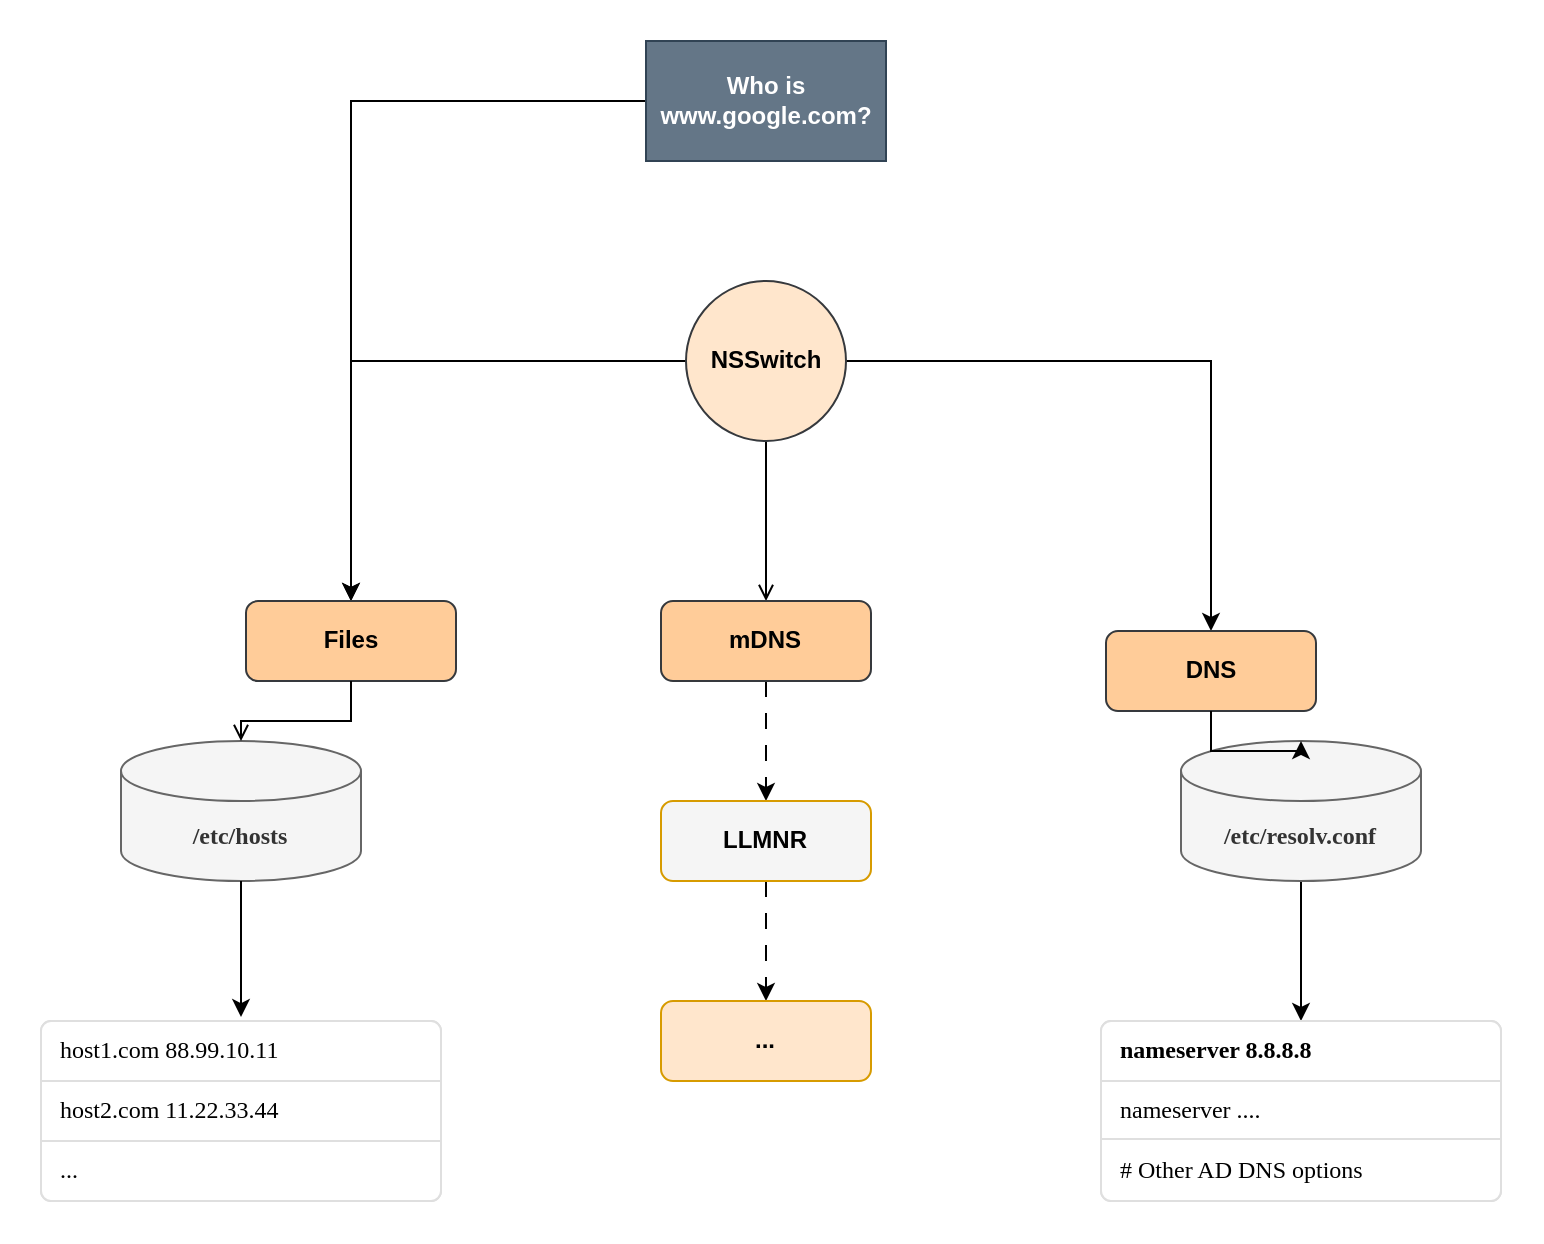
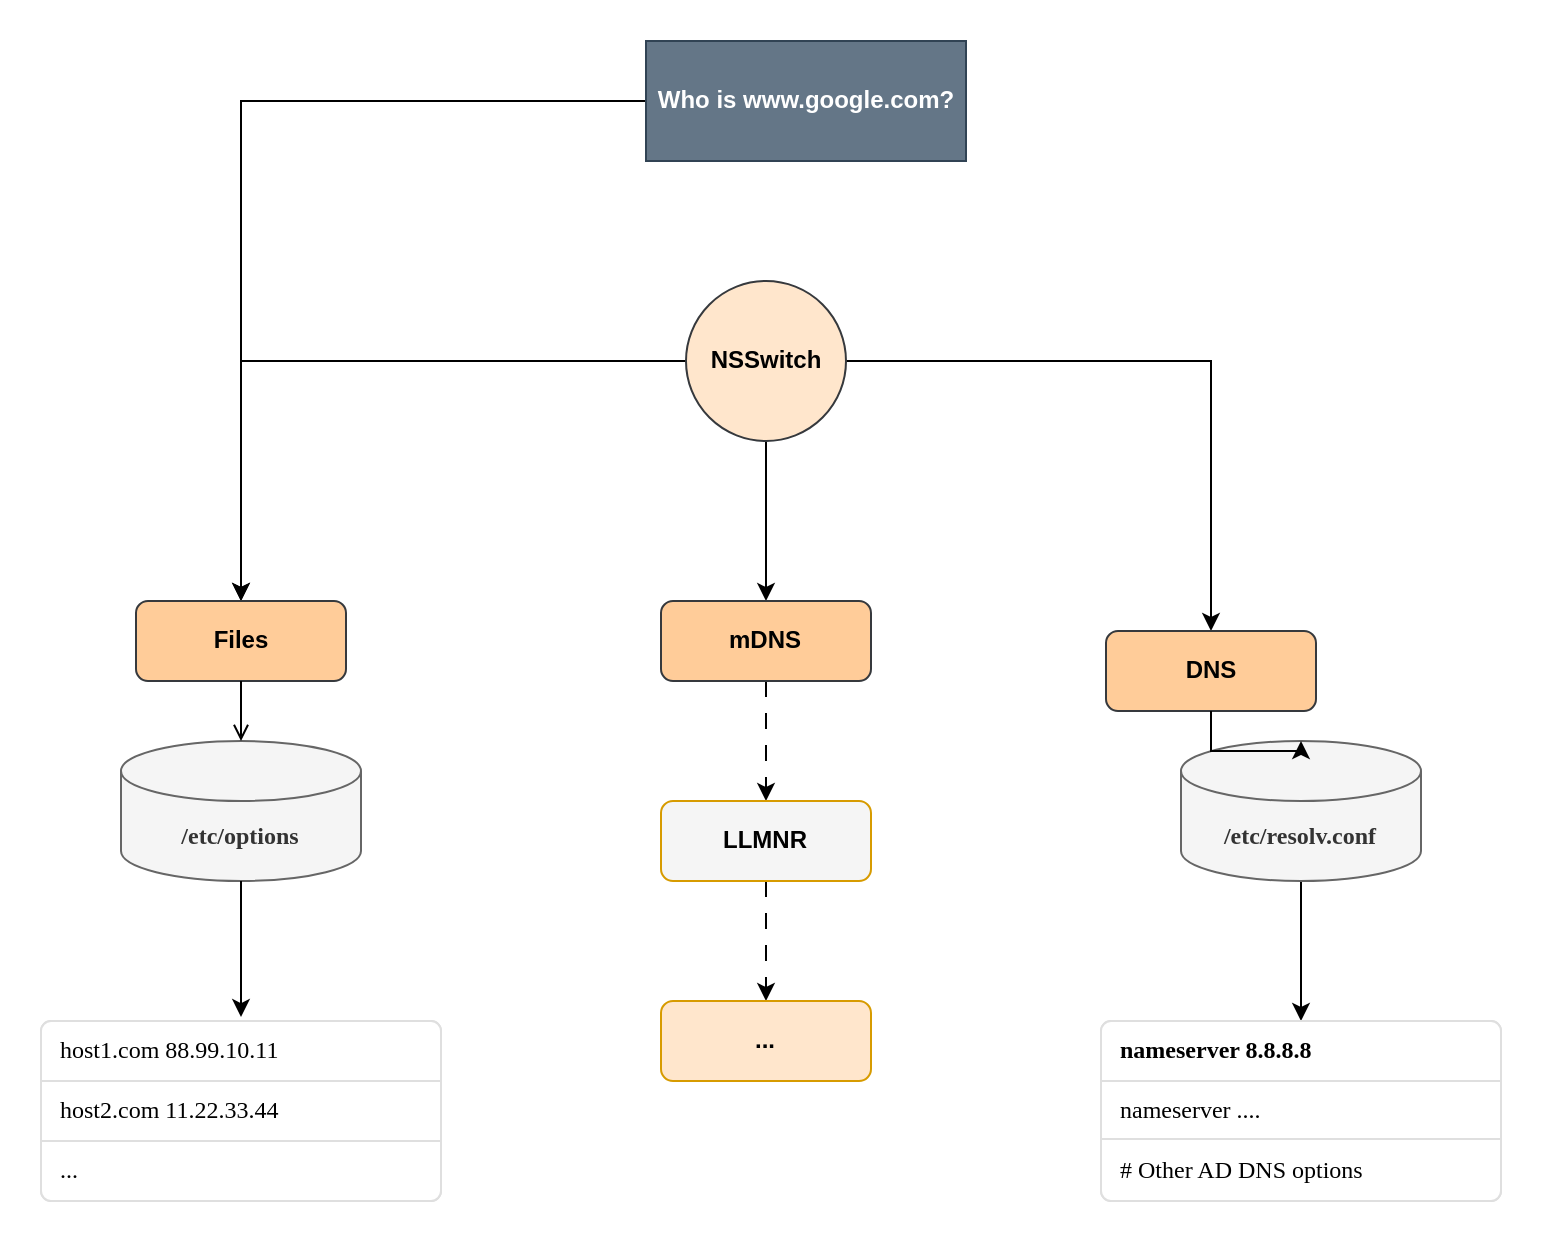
- <mxCell id="12" value="&lt;b&gt;&lt;font color=&quot;#ffffff&quot;&gt;Who is www.google.com?&lt;/font&gt;&lt;/b&gt;" style="rounded=0;whiteSpace=wrap;html=1;fillColor=#647687;strokeColor=#314354;fontColor=#ffffff;" vertex="1" parent="1"><mxGeometry x="322.5" y="20" width="120" height="60" as="geometry" /></mxCell>
+ <mxCell id="12" value="&lt;b&gt;&lt;font color=&quot;#ffffff&quot;&gt;Who is www.google.com?&lt;/font&gt;&lt;/b&gt;" style="rounded=0;whiteSpace=wrap;html=1;fillColor=#647687;strokeColor=#314354;fontColor=#ffffff;" vertex="1" parent="1"><mxGeometry x="322.5" y="20" width="160" height="60" as="geometry" /></mxCell>
- <mxCell id="8" style="edgeStyle=orthogonalEdgeStyle;rounded=0;orthogonalLoop=1;jettySize=auto;html=1;entryX=0.5;entryY=0;entryDx=0;entryDy=0;endArrow=open;" edge="1" parent="1" source="10" target="17"><mxGeometry relative="1" as="geometry" /></mxCell>
+ <mxCell id="8" style="edgeStyle=orthogonalEdgeStyle;rounded=0;orthogonalLoop=1;jettySize=auto;html=1;entryX=0.5;entryY=0;entryDx=0;entryDy=0;" edge="1" parent="1" source="10" target="17"><mxGeometry relative="1" as="geometry" /></mxCell>
- <mxCell id="15" value="&lt;b&gt;Files&lt;/b&gt;" style="rounded=1;whiteSpace=wrap;html=1;fillColor=#ffcc99;strokeColor=#36393d;" vertex="1" parent="1"><mxGeometry x="122.5" y="300" width="105" height="40" as="geometry" /></mxCell>
+ <mxCell id="15" value="&lt;b&gt;Files&lt;/b&gt;" style="rounded=1;whiteSpace=wrap;html=1;fillColor=#ffcc99;strokeColor=#36393d;" vertex="1" parent="1"><mxGeometry x="67.5" y="300" width="105" height="40" as="geometry" /></mxCell>
- <mxCell id="2" value="&lt;b&gt;&lt;font face=&quot;Consolas&quot;&gt;/etc/hosts&lt;/font&gt;&lt;/b&gt;" style="shape=cylinder3;whiteSpace=wrap;html=1;boundedLbl=1;backgroundOutline=1;size=15;fillColor=#f5f5f5;strokeColor=#666666;fontColor=#333333;" vertex="1" parent="1"><mxGeometry x="60" y="370" width="120" height="70" as="geometry" /></mxCell>
+ <mxCell id="2" value="&lt;b&gt;&lt;font face=&quot;Consolas&quot;&gt;/etc/options&lt;/font&gt;&lt;/b&gt;" style="shape=cylinder3;whiteSpace=wrap;html=1;boundedLbl=1;backgroundOutline=1;size=15;fillColor=#f5f5f5;strokeColor=#666666;fontColor=#333333;" vertex="1" parent="1"><mxGeometry x="60" y="370" width="120" height="70" as="geometry" /></mxCell>
